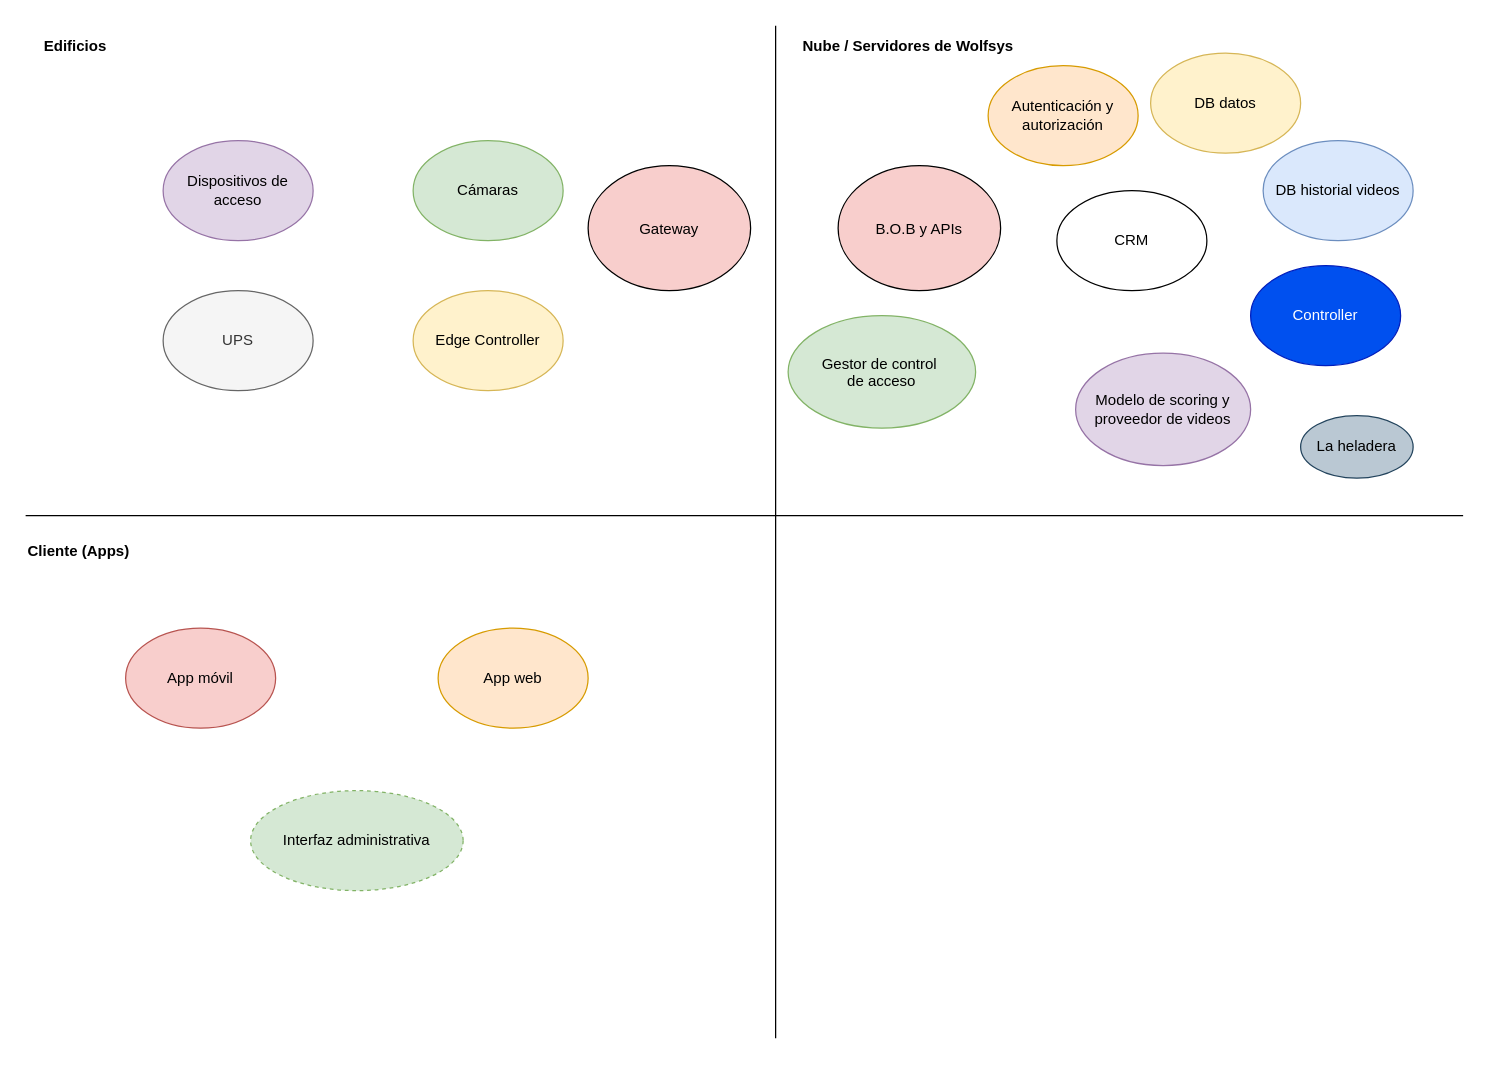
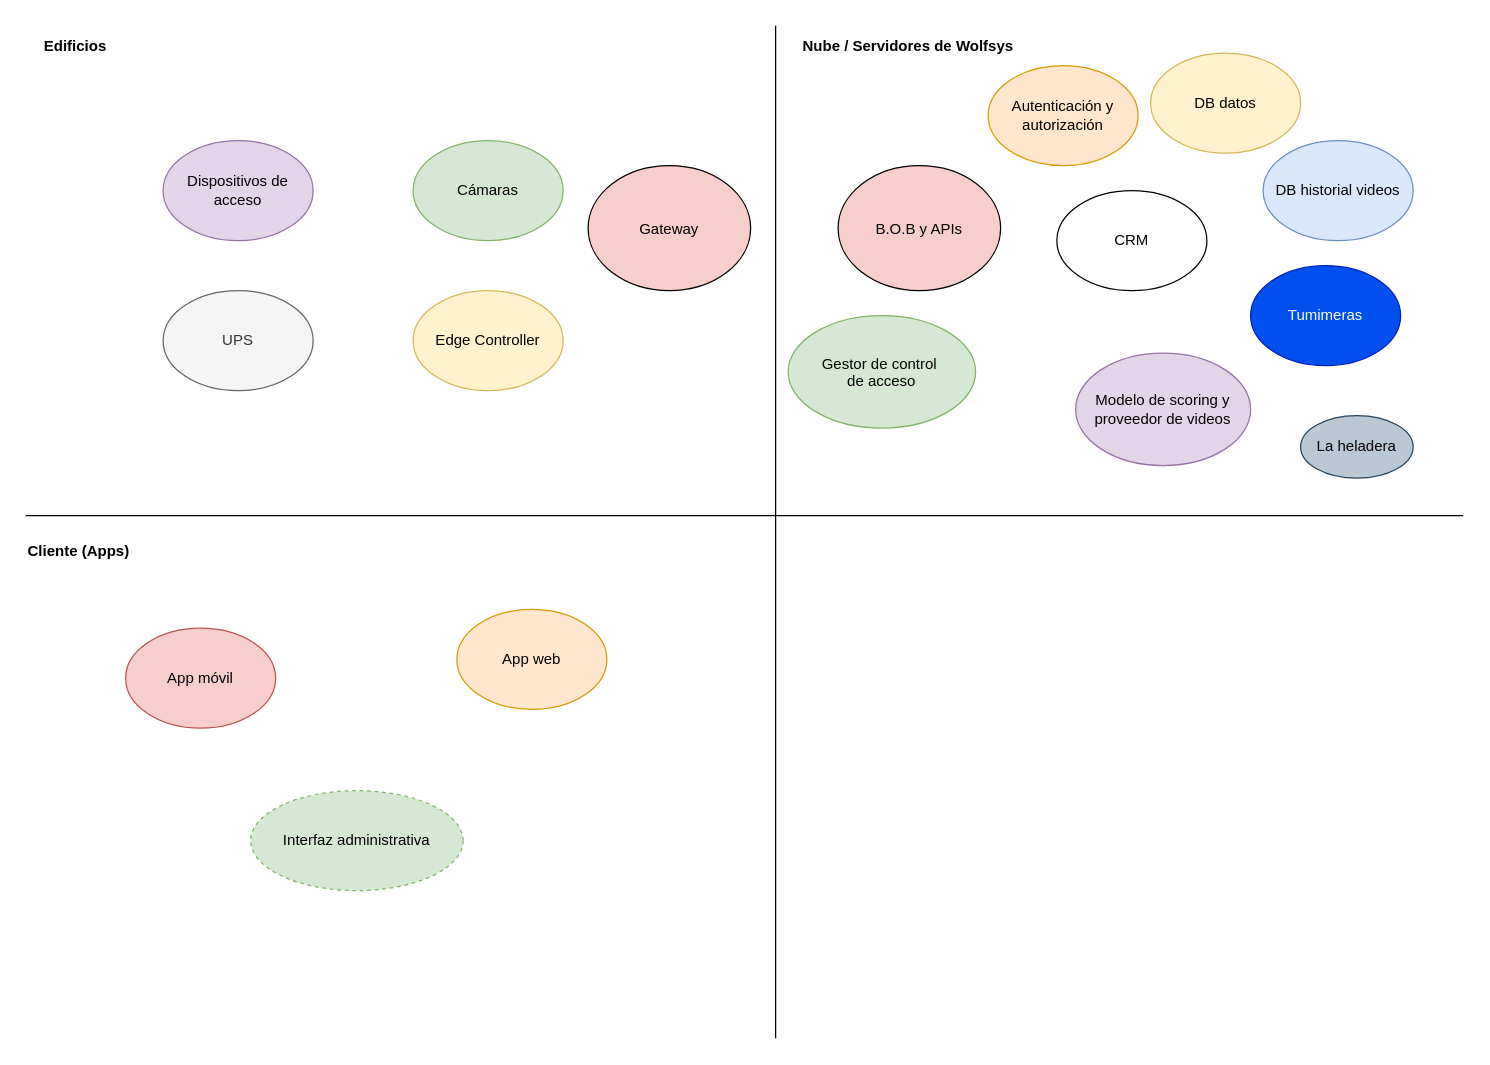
- <mxCell id="20" value="Controller" style="ellipse;whiteSpace=wrap;html=1;fillColor=#0050ef;fontColor=#ffffff;strokeColor=#001DBC;" parent="1" vertex="1"><mxGeometry x="1000" y="212" width="120" height="80" as="geometry" /></mxCell>
+ <mxCell id="20" value="Tumimeras" style="ellipse;whiteSpace=wrap;html=1;fillColor=#0050ef;fontColor=#ffffff;strokeColor=#001DBC;" parent="1" vertex="1"><mxGeometry x="1000" y="212" width="120" height="80" as="geometry" /></mxCell>
- <mxCell id="9" value="App web" style="ellipse;whiteSpace=wrap;html=1;fillColor=#ffe6cc;strokeColor=#d79b00;" parent="1" vertex="1"><mxGeometry x="350" y="502" width="120" height="80" as="geometry" /></mxCell>
+ <mxCell id="9" value="App web" style="ellipse;whiteSpace=wrap;html=1;fillColor=#ffe6cc;strokeColor=#d79b00;" parent="1" vertex="1"><mxGeometry x="365" y="487" width="120" height="80" as="geometry" /></mxCell>
